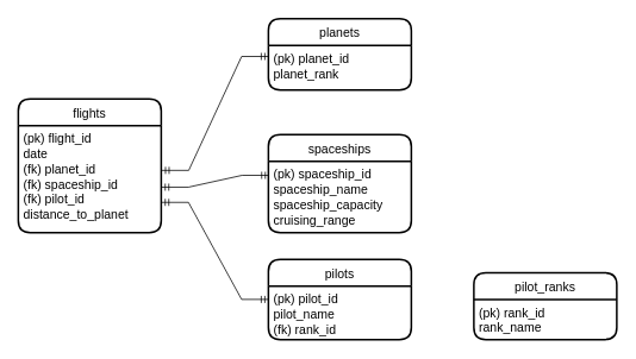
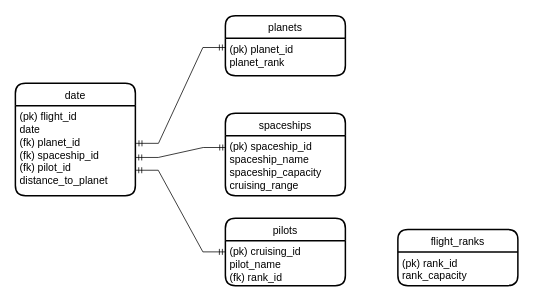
- <mxCell id="2" value="flights" style="swimlane;childLayout=stackLayout;horizontal=1;startSize=30;horizontalStack=0;rounded=1;fontSize=14;fontStyle=0;strokeWidth=2;resizeParent=0;resizeLast=1;shadow=0;dashed=0;align=center;" parent="1" vertex="1"><mxGeometry x="20" y="110" width="160" height="150" as="geometry" /></mxCell>
+ <mxCell id="2" value="date" style="swimlane;childLayout=stackLayout;horizontal=1;startSize=30;horizontalStack=0;rounded=1;fontSize=14;fontStyle=0;strokeWidth=2;resizeParent=0;resizeLast=1;shadow=0;dashed=0;align=center;" parent="1" vertex="1"><mxGeometry x="20" y="110" width="160" height="150" as="geometry" /></mxCell>
- <mxCell id="10" value="pilot_ranks" style="swimlane;childLayout=stackLayout;horizontal=1;startSize=30;horizontalStack=0;rounded=1;fontSize=14;fontStyle=0;strokeWidth=2;resizeParent=0;resizeLast=1;shadow=0;dashed=0;align=center;" vertex="1" parent="1"><mxGeometry x="530" y="305" width="160" height="75" as="geometry" /></mxCell>
+ <mxCell id="10" value="flight_ranks" style="swimlane;childLayout=stackLayout;horizontal=1;startSize=30;horizontalStack=0;rounded=1;fontSize=14;fontStyle=0;strokeWidth=2;resizeParent=0;resizeLast=1;shadow=0;dashed=0;align=center;" vertex="1" parent="1"><mxGeometry x="530" y="305" width="160" height="75" as="geometry" /></mxCell>
- <mxCell id="7" value="(pk) pilot_id&#10;pilot_name&#10;(fk) rank_id" style="align=left;strokeColor=none;fillColor=none;spacingLeft=4;fontSize=14;verticalAlign=top;resizable=0;rotatable=0;part=1;" parent="6" vertex="1"><mxGeometry y="30" width="160" height="60" as="geometry" /></mxCell>
+ <mxCell id="7" value="(pk) cruising_id&#10;pilot_name&#10;(fk) rank_id" style="align=left;strokeColor=none;fillColor=none;spacingLeft=4;fontSize=14;verticalAlign=top;resizable=0;rotatable=0;part=1;" parent="6" vertex="1"><mxGeometry y="30" width="160" height="60" as="geometry" /></mxCell>
- <mxCell id="11" value="(pk) rank_id&#10;rank_name" style="align=left;strokeColor=none;fillColor=none;spacingLeft=4;fontSize=14;verticalAlign=top;resizable=0;rotatable=0;part=1;" vertex="1" parent="10"><mxGeometry y="30" width="160" height="45" as="geometry" /></mxCell>
+ <mxCell id="11" value="(pk) rank_id&#10;rank_capacity" style="align=left;strokeColor=none;fillColor=none;spacingLeft=4;fontSize=14;verticalAlign=top;resizable=0;rotatable=0;part=1;" vertex="1" parent="10"><mxGeometry y="30" width="160" height="45" as="geometry" /></mxCell>
